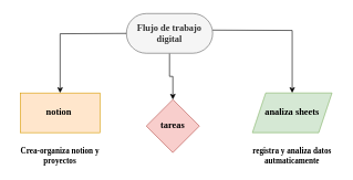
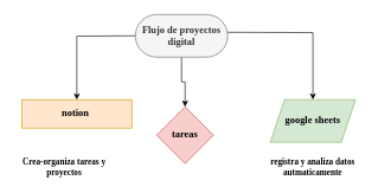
- <mxCell id="3" value="&lt;font style=&quot;font-size: 14px;&quot; face=&quot;Comic Sans MS&quot;&gt;&lt;b style=&quot;&quot;&gt;Flujo de trabajo&lt;/b&gt;&lt;/font&gt;&lt;div&gt;&lt;font style=&quot;font-size: 14px;&quot; face=&quot;Comic Sans MS&quot;&gt;&lt;b style=&quot;&quot;&gt;digital&lt;/b&gt;&lt;/font&gt;&lt;/div&gt;" style="rounded=1;whiteSpace=wrap;html=1;labelBackgroundColor=none;arcSize=50;fillColor=#f5f5f5;fontColor=#333333;strokeColor=#666666;" vertex="1" parent="1"><mxGeometry x="190" y="20" width="130" height="60" as="geometry" /></mxCell>
+ <mxCell id="3" value="&lt;font style=&quot;font-size: 14px;&quot; face=&quot;Comic Sans MS&quot;&gt;&lt;b style=&quot;&quot;&gt;Flujo de proyectos&lt;/b&gt;&lt;/font&gt;&lt;div&gt;&lt;font style=&quot;font-size: 14px;&quot; face=&quot;Comic Sans MS&quot;&gt;&lt;b style=&quot;&quot;&gt;digital&lt;/b&gt;&lt;/font&gt;&lt;/div&gt;" style="rounded=1;whiteSpace=wrap;html=1;labelBackgroundColor=none;arcSize=50;fillColor=#f5f5f5;fontColor=#333333;strokeColor=#666666;" vertex="1" parent="1"><mxGeometry x="190" y="20" width="130" height="60" as="geometry" /></mxCell>
- <mxCell id="6" value="&lt;font&gt;&lt;b&gt;notion&amp;nbsp;&lt;/b&gt;&lt;/font&gt;" style="rounded=0;whiteSpace=wrap;html=1;fontFamily=Comic Sans MS;fontSize=14;labelBackgroundColor=none;fillColor=#ffe6cc;strokeColor=#d79b00;" vertex="1" parent="1"><mxGeometry x="30" y="140" width="120" height="60" as="geometry" /></mxCell>
+ <mxCell id="6" value="&lt;font&gt;&lt;b&gt;notion&amp;nbsp;&lt;/b&gt;&lt;/font&gt;" style="rounded=0;whiteSpace=wrap;html=1;fontFamily=Comic Sans MS;fontSize=14;labelBackgroundColor=none;fillColor=#ffe6cc;strokeColor=#d79b00;" vertex="1" parent="1"><mxGeometry x="30" y="140" width="155" height="40" as="geometry" /></mxCell>
- <mxCell id="8" value="&lt;b&gt;analiza sheets&lt;/b&gt;" style="shape=parallelogram;perimeter=parallelogramPerimeter;whiteSpace=wrap;html=1;fixedSize=1;fontSize=14;fontFamily=Comic Sans MS;rounded=0;labelBackgroundColor=none;fillColor=#d5e8d4;strokeColor=#82b366;" vertex="1" parent="1"><mxGeometry x="380" y="140" width="120" height="60" as="geometry" /></mxCell>
+ <mxCell id="8" value="&lt;b&gt;google sheets&lt;/b&gt;" style="shape=parallelogram;perimeter=parallelogramPerimeter;whiteSpace=wrap;html=1;fixedSize=1;fontSize=14;fontFamily=Comic Sans MS;rounded=0;labelBackgroundColor=none;fillColor=#d5e8d4;strokeColor=#82b366;" vertex="1" parent="1"><mxGeometry x="380" y="140" width="120" height="60" as="geometry" /></mxCell>
- <mxCell id="9" value="Crea-organiza notion y proyectos" style="text;html=1;align=center;verticalAlign=middle;whiteSpace=wrap;rounded=0;fontStyle=1;fontFamily=Comic Sans MS;" vertex="1" parent="1"><mxGeometry x="20" y="220" width="140" height="30" as="geometry" /></mxCell>
+ <mxCell id="9" value="Crea-organiza tareas y proyectos" style="text;html=1;align=center;verticalAlign=middle;whiteSpace=wrap;rounded=0;fontStyle=1;fontFamily=Comic Sans MS;" vertex="1" parent="1"><mxGeometry x="20" y="220" width="140" height="30" as="geometry" /></mxCell>
